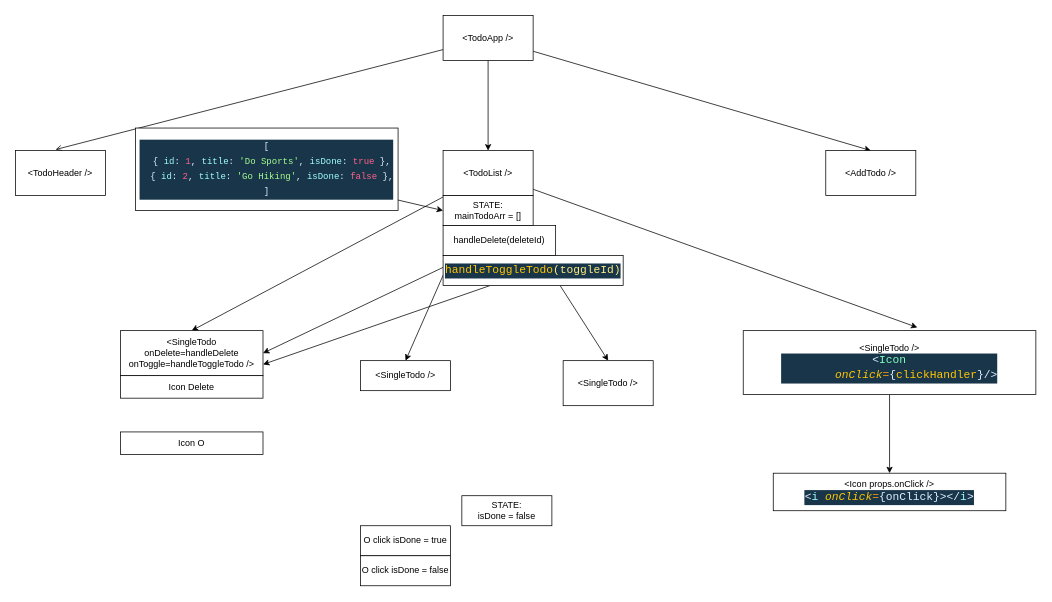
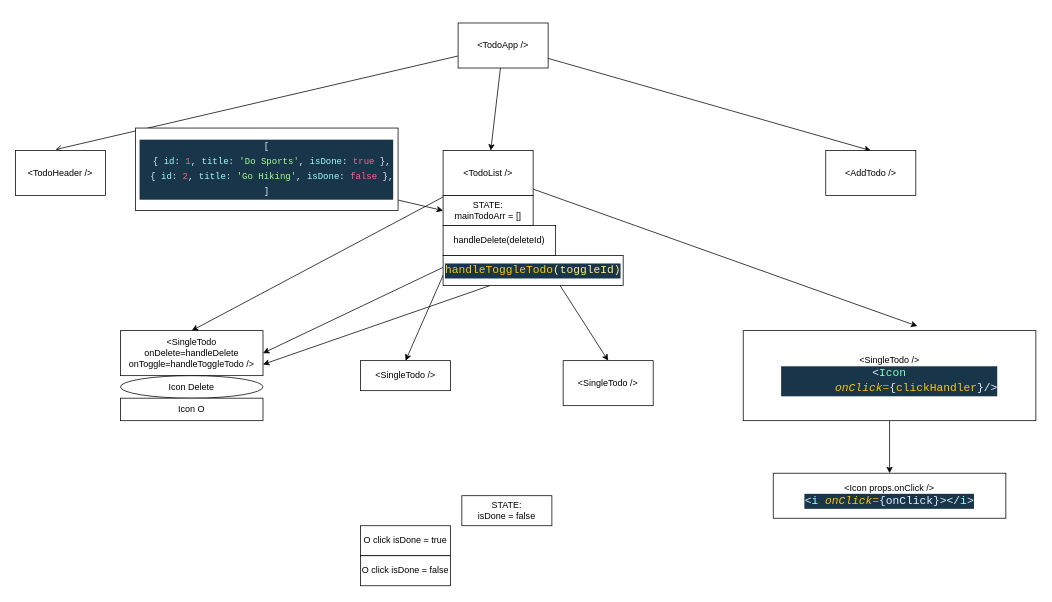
- <mxCell id="5" value="&amp;lt;TodoApp /&amp;gt;" style="rounded=0;whiteSpace=wrap;html=1;" parent="1" vertex="1"><mxGeometry x="590" y="20" width="120" height="60" as="geometry" /></mxCell>
+ <mxCell id="5" value="&amp;lt;TodoApp /&amp;gt;" style="rounded=0;whiteSpace=wrap;html=1;" parent="1" vertex="1"><mxGeometry x="610" y="30" width="120" height="60" as="geometry" /></mxCell>
- <mxCell id="17" value="&amp;lt;SingleTodo /&amp;gt;&lt;br&gt;&lt;div style=&quot;color: rgb(255 , 255 , 255) ; background-color: rgb(25 , 53 , 73) ; font-family: &amp;#34;cascadia code&amp;#34; , &amp;#34;menlo&amp;#34; , &amp;#34;monaco&amp;#34; , &amp;#34;courier new&amp;#34; , monospace , &amp;#34;consolas&amp;#34; , &amp;#34;courier new&amp;#34; , monospace ; font-size: 15px ; line-height: 20px&quot;&gt;&lt;div&gt;&lt;span style=&quot;color: #e1efff&quot;&gt;&amp;lt;&lt;/span&gt;&lt;span style=&quot;color: #80ffbb&quot;&gt;Icon&lt;/span&gt;&lt;/div&gt;&lt;div&gt;&lt;span style=&quot;color: #9effff&quot;&gt;&amp;nbsp; &amp;nbsp; &amp;nbsp; &amp;nbsp; &lt;/span&gt;&lt;span style=&quot;color: #ffc600 ; font-style: italic&quot;&gt;onClick&lt;/span&gt;&lt;span style=&quot;color: #ff9d00&quot;&gt;=&lt;/span&gt;&lt;span style=&quot;color: #e1efff&quot;&gt;{&lt;/span&gt;&lt;span style=&quot;color: #ffc600&quot;&gt;clickHandler&lt;/span&gt;&lt;span style=&quot;color: #e1efff&quot;&gt;}&lt;/span&gt;&lt;span style=&quot;color: rgb(225 , 239 , 255)&quot;&gt;/&amp;gt;&lt;/span&gt;&lt;/div&gt;&lt;/div&gt;" style="rounded=0;whiteSpace=wrap;html=1;" parent="1" vertex="1"><mxGeometry x="990" y="440" width="390" height="85" as="geometry" /></mxCell>
+ <mxCell id="17" value="&amp;lt;SingleTodo /&amp;gt;&lt;br&gt;&lt;div style=&quot;color: rgb(255 , 255 , 255) ; background-color: rgb(25 , 53 , 73) ; font-family: &amp;#34;cascadia code&amp;#34; , &amp;#34;menlo&amp;#34; , &amp;#34;monaco&amp;#34; , &amp;#34;courier new&amp;#34; , monospace , &amp;#34;consolas&amp;#34; , &amp;#34;courier new&amp;#34; , monospace ; font-size: 15px ; line-height: 20px&quot;&gt;&lt;div&gt;&lt;span style=&quot;color: #e1efff&quot;&gt;&amp;lt;&lt;/span&gt;&lt;span style=&quot;color: #80ffbb&quot;&gt;Icon&lt;/span&gt;&lt;/div&gt;&lt;div&gt;&lt;span style=&quot;color: #9effff&quot;&gt;&amp;nbsp; &amp;nbsp; &amp;nbsp; &amp;nbsp; &lt;/span&gt;&lt;span style=&quot;color: #ffc600 ; font-style: italic&quot;&gt;onClick&lt;/span&gt;&lt;span style=&quot;color: #ff9d00&quot;&gt;=&lt;/span&gt;&lt;span style=&quot;color: #e1efff&quot;&gt;{&lt;/span&gt;&lt;span style=&quot;color: #ffc600&quot;&gt;clickHandler&lt;/span&gt;&lt;span style=&quot;color: #e1efff&quot;&gt;}&lt;/span&gt;&lt;span style=&quot;color: rgb(225 , 239 , 255)&quot;&gt;/&amp;gt;&lt;/span&gt;&lt;/div&gt;&lt;/div&gt;" style="rounded=0;whiteSpace=wrap;html=1;" parent="1" vertex="1"><mxGeometry x="990" y="440" width="390" height="120" as="geometry" /></mxCell>
- <mxCell id="25" value="Icon Delete" style="rounded=0;whiteSpace=wrap;html=1;" vertex="1" parent="1"><mxGeometry x="160" y="500" width="190" height="30" as="geometry" /></mxCell>
+ <mxCell id="25" value="Icon Delete" style="ellipse;whiteSpace=wrap;html=1;" vertex="1" parent="1"><mxGeometry x="160" y="500" width="190" height="30" as="geometry" /></mxCell>
- <mxCell id="30" value="Icon O" style="rounded=0;whiteSpace=wrap;html=1;" vertex="1" parent="1"><mxGeometry x="160" y="575" width="190" height="30" as="geometry" /></mxCell>
+ <mxCell id="30" value="Icon O" style="rounded=0;whiteSpace=wrap;html=1;" vertex="1" parent="1"><mxGeometry x="160" y="530" width="190" height="30" as="geometry" /></mxCell>
- <mxCell id="21" value="&amp;lt;Icon props.onClick /&amp;gt;&lt;br&gt;&lt;div style=&quot;color: rgb(255 , 255 , 255) ; background-color: rgb(25 , 53 , 73) ; font-family: &amp;#34;cascadia code&amp;#34; , &amp;#34;menlo&amp;#34; , &amp;#34;monaco&amp;#34; , &amp;#34;courier new&amp;#34; , monospace , &amp;#34;consolas&amp;#34; , &amp;#34;courier new&amp;#34; , monospace ; font-size: 15px ; line-height: 20px&quot;&gt;&lt;span style=&quot;color: #e1efff&quot;&gt;&amp;lt;&lt;/span&gt;&lt;span style=&quot;color: #9effff&quot;&gt;i&lt;/span&gt;&lt;span style=&quot;color: #9effff&quot;&gt; &lt;/span&gt;&lt;span style=&quot;color: #ffc600 ; font-style: italic&quot;&gt;onClick&lt;/span&gt;&lt;span style=&quot;color: #ff9d00&quot;&gt;=&lt;/span&gt;&lt;span style=&quot;color: #e1efff&quot;&gt;{&lt;/span&gt;&lt;span style=&quot;color: #e1efff&quot;&gt;onClick&lt;/span&gt;&lt;span style=&quot;color: #e1efff&quot;&gt;}&lt;/span&gt;&lt;span style=&quot;color: #e1efff&quot;&gt;&amp;gt;&amp;lt;/&lt;/span&gt;&lt;span style=&quot;color: #9effff&quot;&gt;i&lt;/span&gt;&lt;span style=&quot;color: #e1efff&quot;&gt;&amp;gt;&lt;/span&gt;&lt;/div&gt;" style="rounded=0;whiteSpace=wrap;html=1;" parent="1" vertex="1"><mxGeometry x="1030" y="630" width="310" height="50" as="geometry" /></mxCell>
+ <mxCell id="21" value="&amp;lt;Icon props.onClick /&amp;gt;&lt;br&gt;&lt;div style=&quot;color: rgb(255 , 255 , 255) ; background-color: rgb(25 , 53 , 73) ; font-family: &amp;#34;cascadia code&amp;#34; , &amp;#34;menlo&amp;#34; , &amp;#34;monaco&amp;#34; , &amp;#34;courier new&amp;#34; , monospace , &amp;#34;consolas&amp;#34; , &amp;#34;courier new&amp;#34; , monospace ; font-size: 15px ; line-height: 20px&quot;&gt;&lt;span style=&quot;color: #e1efff&quot;&gt;&amp;lt;&lt;/span&gt;&lt;span style=&quot;color: #9effff&quot;&gt;i&lt;/span&gt;&lt;span style=&quot;color: #9effff&quot;&gt; &lt;/span&gt;&lt;span style=&quot;color: #ffc600 ; font-style: italic&quot;&gt;onClick&lt;/span&gt;&lt;span style=&quot;color: #ff9d00&quot;&gt;=&lt;/span&gt;&lt;span style=&quot;color: #e1efff&quot;&gt;{&lt;/span&gt;&lt;span style=&quot;color: #e1efff&quot;&gt;onClick&lt;/span&gt;&lt;span style=&quot;color: #e1efff&quot;&gt;}&lt;/span&gt;&lt;span style=&quot;color: #e1efff&quot;&gt;&amp;gt;&amp;lt;/&lt;/span&gt;&lt;span style=&quot;color: #9effff&quot;&gt;i&lt;/span&gt;&lt;span style=&quot;color: #e1efff&quot;&gt;&amp;gt;&lt;/span&gt;&lt;/div&gt;" style="rounded=0;whiteSpace=wrap;html=1;" parent="1" vertex="1"><mxGeometry x="1030" y="630" width="310" height="60" as="geometry" /></mxCell>
